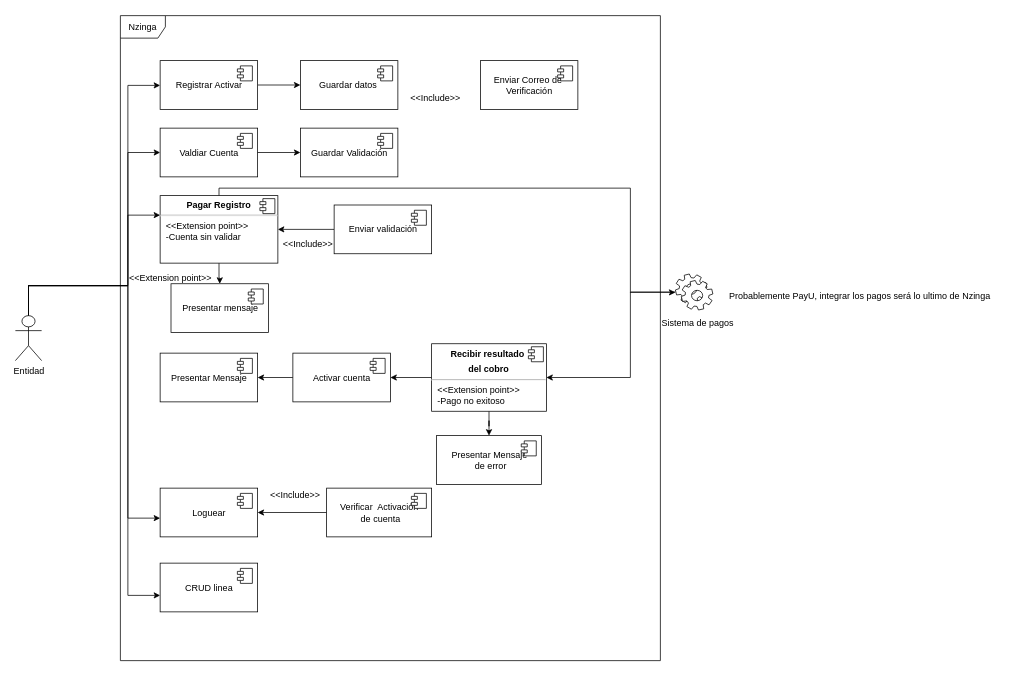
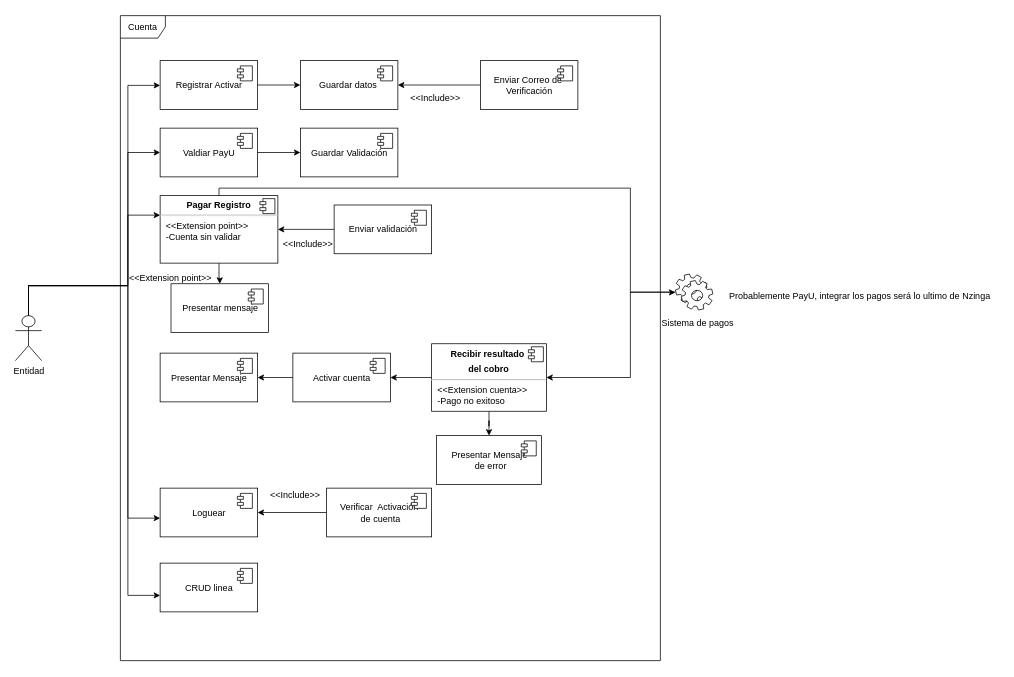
- <mxCell id="8" value="Nzinga" style="shape=umlFrame;whiteSpace=wrap;html=1;" parent="1" vertex="1"><mxGeometry x="160" y="20" width="720" height="860" as="geometry" /></mxCell>
+ <mxCell id="8" value="Cuenta" style="shape=umlFrame;whiteSpace=wrap;html=1;" parent="1" vertex="1"><mxGeometry x="160" y="20" width="720" height="860" as="geometry" /></mxCell>
+ <mxCell id="40" value="" style="endArrow=classic;html=1;entryX=1;entryY=0.5;entryDx=0;entryDy=0;exitX=0;exitY=0.5;exitDx=0;exitDy=0;" parent="1" source="38" target="20" edge="1"><mxGeometry width="50" height="50" relative="1" as="geometry"><mxPoint x="570" y="170" as="sourcePoint" /><mxPoint x="620" y="120" as="targetPoint" /></mxGeometry></mxCell>
- <mxCell id="42" value="Valdiar Cuenta" style="html=1;" parent="1" vertex="1"><mxGeometry x="213" y="170" width="130" height="65" as="geometry" /></mxCell>
+ <mxCell id="42" value="Valdiar PayU" style="html=1;" parent="1" vertex="1"><mxGeometry x="213" y="170" width="130" height="65" as="geometry" /></mxCell>
- <mxCell id="18" value="&lt;p style=&quot;margin: 0px ; margin-top: 6px ; text-align: center&quot;&gt;&lt;b&gt;Recibir resultado&amp;nbsp;&lt;/b&gt;&lt;/p&gt;&lt;p style=&quot;margin: 0px ; margin-top: 6px ; text-align: center&quot;&gt;&lt;b&gt;del cobro&lt;/b&gt;&lt;/p&gt;&lt;hr&gt;&lt;p style=&quot;margin: 0px ; margin-left: 8px&quot;&gt;&amp;lt;&amp;lt;Extension point&amp;gt;&amp;gt;&lt;/p&gt;&lt;p style=&quot;margin: 0px ; margin-left: 8px&quot;&gt;-Pago no exitoso&lt;br&gt;&lt;br&gt;&lt;/p&gt;" style="align=left;overflow=fill;html=1;" parent="1" vertex="1"><mxGeometry x="575" y="457.5" width="153" height="90" as="geometry" /></mxCell>
+ <mxCell id="18" value="&lt;p style=&quot;margin: 0px ; margin-top: 6px ; text-align: center&quot;&gt;&lt;b&gt;Recibir resultado&amp;nbsp;&lt;/b&gt;&lt;/p&gt;&lt;p style=&quot;margin: 0px ; margin-top: 6px ; text-align: center&quot;&gt;&lt;b&gt;del cobro&lt;/b&gt;&lt;/p&gt;&lt;hr&gt;&lt;p style=&quot;margin: 0px ; margin-left: 8px&quot;&gt;&amp;lt;&amp;lt;Extension cuenta&amp;gt;&amp;gt;&lt;/p&gt;&lt;p style=&quot;margin: 0px ; margin-left: 8px&quot;&gt;-Pago no exitoso&lt;br&gt;&lt;br&gt;&lt;/p&gt;" style="align=left;overflow=fill;html=1;" parent="1" vertex="1"><mxGeometry x="575" y="457.5" width="153" height="90" as="geometry" /></mxCell>
